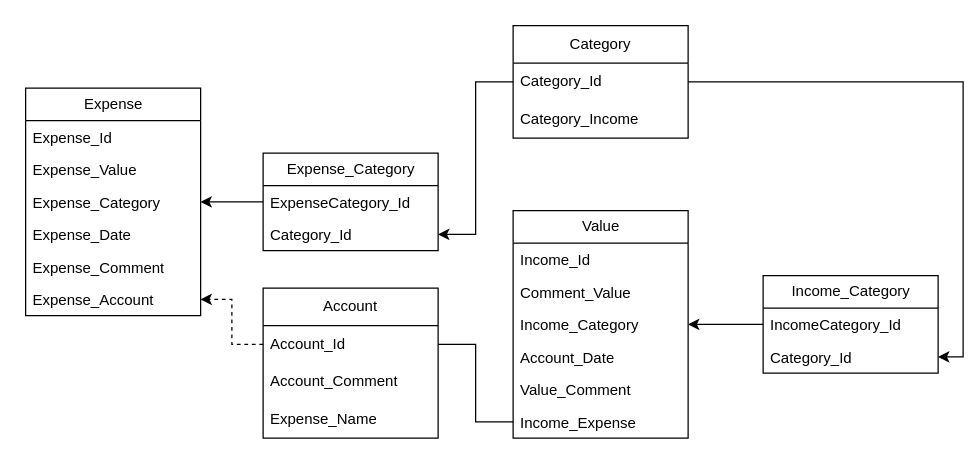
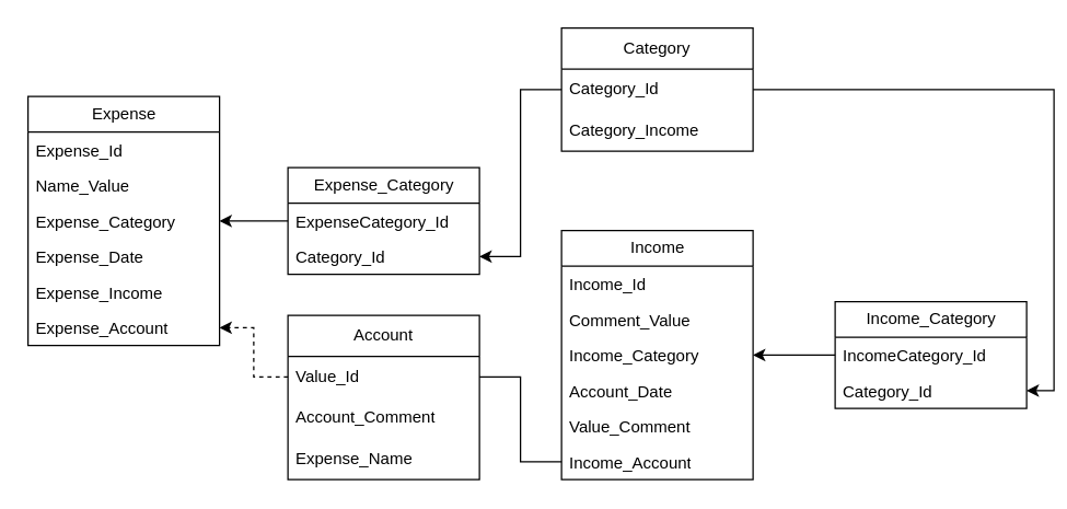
- <mxCell id="4" value="Expense_Value" style="text;strokeColor=none;fillColor=none;align=left;verticalAlign=top;spacingLeft=4;spacingRight=4;overflow=hidden;rotatable=0;points=[[0,0.5],[1,0.5]];portConstraint=eastwest;whiteSpace=wrap;html=1;" parent="2" vertex="1"><mxGeometry y="52" width="140" height="26" as="geometry" /></mxCell>
+ <mxCell id="4" value="Name_Value" style="text;strokeColor=none;fillColor=none;align=left;verticalAlign=top;spacingLeft=4;spacingRight=4;overflow=hidden;rotatable=0;points=[[0,0.5],[1,0.5]];portConstraint=eastwest;whiteSpace=wrap;html=1;" parent="2" vertex="1"><mxGeometry y="52" width="140" height="26" as="geometry" /></mxCell>
- <mxCell id="13" value="Value" style="swimlane;fontStyle=0;childLayout=stackLayout;horizontal=1;startSize=26;fillColor=none;horizontalStack=0;resizeParent=1;resizeParentMax=0;resizeLast=0;collapsible=1;marginBottom=0;html=1;" parent="1" vertex="1"><mxGeometry x="410" y="168" width="140" height="182" as="geometry" /></mxCell>
+ <mxCell id="13" value="Income" style="swimlane;fontStyle=0;childLayout=stackLayout;horizontal=1;startSize=26;fillColor=none;horizontalStack=0;resizeParent=1;resizeParentMax=0;resizeLast=0;collapsible=1;marginBottom=0;html=1;" parent="1" vertex="1"><mxGeometry x="410" y="168" width="140" height="182" as="geometry" /></mxCell>
- <mxCell id="7" value="Expense_Comment" style="text;strokeColor=none;fillColor=none;align=left;verticalAlign=top;spacingLeft=4;spacingRight=4;overflow=hidden;rotatable=0;points=[[0,0.5],[1,0.5]];portConstraint=eastwest;whiteSpace=wrap;html=1;" parent="2" vertex="1"><mxGeometry y="130" width="140" height="26" as="geometry" /></mxCell>
+ <mxCell id="7" value="Expense_Income" style="text;strokeColor=none;fillColor=none;align=left;verticalAlign=top;spacingLeft=4;spacingRight=4;overflow=hidden;rotatable=0;points=[[0,0.5],[1,0.5]];portConstraint=eastwest;whiteSpace=wrap;html=1;" parent="2" vertex="1"><mxGeometry y="130" width="140" height="26" as="geometry" /></mxCell>
- <mxCell id="25" value="Account_Id" style="text;strokeColor=none;fillColor=none;align=left;verticalAlign=middle;spacingLeft=4;spacingRight=4;overflow=hidden;points=[[0,0.5],[1,0.5]];portConstraint=eastwest;rotatable=0;whiteSpace=wrap;html=1;" vertex="1" parent="24"><mxGeometry y="30" width="140" height="30" as="geometry" /></mxCell>
+ <mxCell id="25" value="Value_Id" style="text;strokeColor=none;fillColor=none;align=left;verticalAlign=middle;spacingLeft=4;spacingRight=4;overflow=hidden;points=[[0,0.5],[1,0.5]];portConstraint=eastwest;rotatable=0;whiteSpace=wrap;html=1;" vertex="1" parent="24"><mxGeometry y="30" width="140" height="30" as="geometry" /></mxCell>
- <mxCell id="19" value="Income_Expense" style="text;strokeColor=none;fillColor=none;align=left;verticalAlign=top;spacingLeft=4;spacingRight=4;overflow=hidden;rotatable=0;points=[[0,0.5],[1,0.5]];portConstraint=eastwest;whiteSpace=wrap;html=1;" vertex="1" parent="13"><mxGeometry y="156" width="140" height="26" as="geometry" /></mxCell>
+ <mxCell id="19" value="Income_Account" style="text;strokeColor=none;fillColor=none;align=left;verticalAlign=top;spacingLeft=4;spacingRight=4;overflow=hidden;rotatable=0;points=[[0,0.5],[1,0.5]];portConstraint=eastwest;whiteSpace=wrap;html=1;" vertex="1" parent="13"><mxGeometry y="156" width="140" height="26" as="geometry" /></mxCell>
